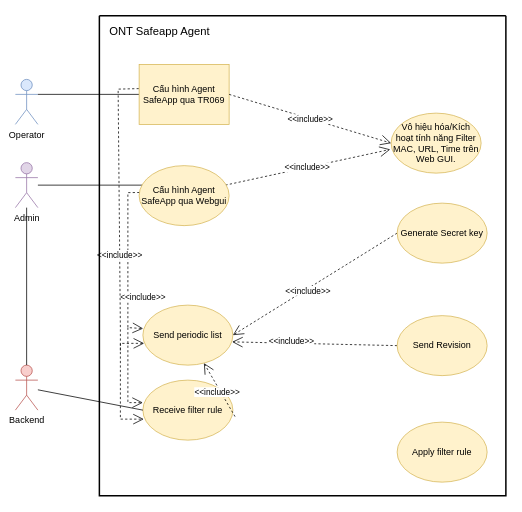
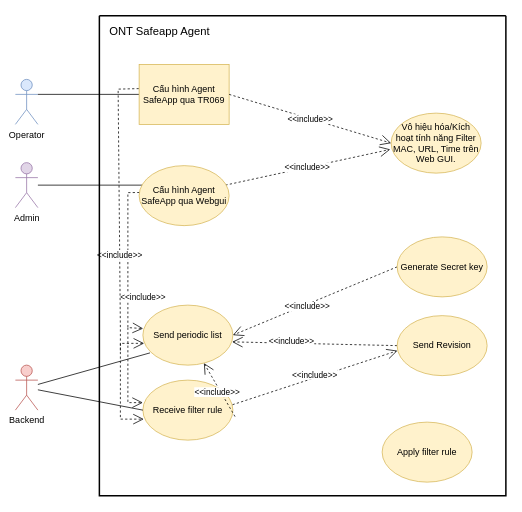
- <mxCell id="22" value="Generate Secret key" style="ellipse;whiteSpace=wrap;html=1;fillColor=#fff2cc;strokeColor=#d6b656;" parent="20" vertex="1"><mxGeometry x="397" y="250" width="120" height="80" as="geometry" /></mxCell>
+ <mxCell id="22" value="Generate Secret key" style="ellipse;whiteSpace=wrap;html=1;fillColor=#fff2cc;strokeColor=#d6b656;" parent="20" vertex="1"><mxGeometry x="397" y="295" width="120" height="80" as="geometry" /></mxCell>
- <mxCell id="16" value="" style="endArrow=none;html=1;rounded=0;" parent="1" source="15" target="5" edge="1"><mxGeometry width="50" height="50" relative="1" as="geometry"><mxPoint x="60" y="526" as="sourcePoint" /><mxPoint x="120" y="486" as="targetPoint" /></mxGeometry></mxCell>
+ <mxCell id="16" value="" style="endArrow=none;html=1;rounded=0;entryX=0.079;entryY=0.796;entryDx=0;entryDy=0;entryPerimeter=0;" parent="1" source="15" target="2" edge="1"><mxGeometry width="50" height="50" relative="1" as="geometry"><mxPoint x="60" y="526" as="sourcePoint" /><mxPoint x="120" y="486" as="targetPoint" /></mxGeometry></mxCell>
+ <mxCell id="14" value="&amp;lt;&amp;lt;include&amp;gt;&amp;gt;" style="endArrow=open;endSize=12;dashed=1;html=1;rounded=0;exitX=0.996;exitY=0.41;exitDx=0;exitDy=0;exitPerimeter=0;entryX=0.004;entryY=0.585;entryDx=0;entryDy=0;entryPerimeter=0;" parent="1" source="8" target="23" edge="1"><mxGeometry x="0.001" y="4" width="160" relative="1" as="geometry"><mxPoint x="317.84" y="640.48" as="sourcePoint" /><mxPoint x="510" y="546" as="targetPoint" /><mxPoint as="offset" /></mxGeometry></mxCell>
- <mxCell id="24" value="Apply filter rule" style="ellipse;whiteSpace=wrap;html=1;fillColor=#fff2cc;strokeColor=#d6b656;" parent="20" vertex="1"><mxGeometry x="397" y="542" width="120" height="80" as="geometry" /></mxCell>
+ <mxCell id="24" value="Apply filter rule" style="ellipse;whiteSpace=wrap;html=1;fillColor=#fff2cc;strokeColor=#d6b656;" parent="20" vertex="1"><mxGeometry x="377" y="542" width="120" height="80" as="geometry" /></mxCell>
